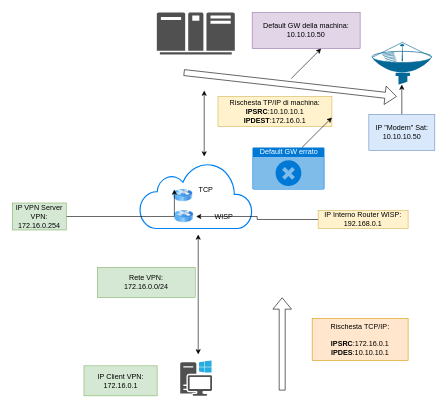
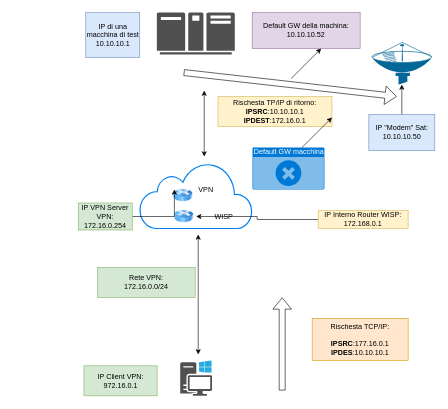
- <mxCell id="11" value="&lt;div&gt;Default GW della machina:&lt;/div&gt;&lt;div&gt;10.10.10.50&lt;/div&gt;" style="text;html=1;strokeColor=#9673a6;fillColor=#e1d5e7;align=center;verticalAlign=middle;whiteSpace=wrap;rounded=0;" vertex="1" parent="1"><mxGeometry x="420" y="20" width="180" height="60" as="geometry" /></mxCell>
+ <mxCell id="11" value="&lt;div&gt;Default GW della machina:&lt;/div&gt;&lt;div&gt;10.10.10.52&lt;/div&gt;" style="text;html=1;strokeColor=#9673a6;fillColor=#e1d5e7;align=center;verticalAlign=middle;whiteSpace=wrap;rounded=0;" vertex="1" parent="1"><mxGeometry x="420" y="20" width="180" height="60" as="geometry" /></mxCell>
+ <mxCell id="8" value="IP di una macchina di test&lt;br&gt;&lt;div&gt;10.10.10.1&lt;/div&gt;" style="text;html=1;strokeColor=#6c8ebf;fillColor=#dae8fc;align=center;verticalAlign=middle;whiteSpace=wrap;rounded=0;" vertex="1" parent="1"><mxGeometry x="142.5" y="20" width="90" height="75" as="geometry" /></mxCell>
- <mxCell id="25" value="&lt;div&gt;Rischesta TP/IP di machina:&lt;/div&gt;&lt;div&gt;&lt;b&gt;IPSRC&lt;/b&gt;:10.10.10.1&lt;/div&gt;&lt;div&gt;&lt;b&gt;IPDEST&lt;/b&gt;:172.16.0.1&lt;br&gt;&lt;/div&gt;" style="text;html=1;strokeColor=#d6b656;fillColor=#fff2cc;align=center;verticalAlign=middle;whiteSpace=wrap;rounded=0;" vertex="1" parent="1"><mxGeometry x="363" y="160" width="190" height="50" as="geometry" /></mxCell>
+ <mxCell id="25" value="&lt;div&gt;Rischesta TP/IP di ritorno:&lt;/div&gt;&lt;div&gt;&lt;b&gt;IPSRC&lt;/b&gt;:10.10.10.1&lt;/div&gt;&lt;div&gt;&lt;b&gt;IPDEST&lt;/b&gt;:172.16.0.1&lt;br&gt;&lt;/div&gt;" style="text;html=1;strokeColor=#d6b656;fillColor=#fff2cc;align=center;verticalAlign=middle;whiteSpace=wrap;rounded=0;" vertex="1" parent="1"><mxGeometry x="363" y="160" width="190" height="50" as="geometry" /></mxCell>
- <mxCell id="27" value="Default GW errato" style="html=1;strokeColor=none;fillColor=#0079D6;labelPosition=center;verticalLabelPosition=middle;verticalAlign=top;align=center;fontSize=12;outlineConnect=0;spacingTop=-6;fontColor=#FFFFFF;shape=mxgraph.sitemap.error;" vertex="1" parent="1"><mxGeometry x="420.5" y="245" width="120" height="70" as="geometry" /></mxCell>
+ <mxCell id="27" value="Default GW macchina" style="html=1;strokeColor=none;fillColor=#0079D6;labelPosition=center;verticalLabelPosition=middle;verticalAlign=top;align=center;fontSize=12;outlineConnect=0;spacingTop=-6;fontColor=#FFFFFF;shape=mxgraph.sitemap.error;" vertex="1" parent="1"><mxGeometry x="420.5" y="245" width="120" height="70" as="geometry" /></mxCell>
- <mxCell id="5" value="TCP" style="text;html=1;strokeColor=none;fillColor=none;align=center;verticalAlign=middle;whiteSpace=wrap;rounded=0;" vertex="1" parent="1"><mxGeometry x="323" y="305" width="40" height="20" as="geometry" /></mxCell>
+ <mxCell id="5" value="VPN" style="text;html=1;strokeColor=none;fillColor=none;align=center;verticalAlign=middle;whiteSpace=wrap;rounded=0;" vertex="1" parent="1"><mxGeometry x="323" y="305" width="40" height="20" as="geometry" /></mxCell>
- <mxCell id="19" value="&lt;div&gt;IP VPN Server VPN:&lt;/div&gt;&lt;div&gt;172.16.0.254&lt;br&gt;&lt;/div&gt;" style="text;html=1;strokeColor=#82b366;fillColor=#d5e8d4;align=center;verticalAlign=middle;whiteSpace=wrap;rounded=0;" vertex="1" parent="1"><mxGeometry x="20" y="337.5" width="90" height="45" as="geometry" /></mxCell>
+ <mxCell id="19" value="&lt;div&gt;IP VPN Server VPN:&lt;/div&gt;&lt;div&gt;172.16.0.254&lt;br&gt;&lt;/div&gt;" style="text;html=1;strokeColor=#82b366;fillColor=#d5e8d4;align=center;verticalAlign=middle;whiteSpace=wrap;rounded=0;" vertex="1" parent="1"><mxGeometry x="130" y="337.5" width="90" height="45" as="geometry" /></mxCell>
- <mxCell id="21" value="&lt;div&gt;IP Interno Router WISP:&lt;/div&gt;&lt;div&gt;192.168.0.1&lt;br&gt;&lt;/div&gt;" style="text;html=1;strokeColor=#d6b656;fillColor=#fff2cc;align=center;verticalAlign=middle;whiteSpace=wrap;rounded=0;" vertex="1" parent="1"><mxGeometry x="530" y="350" width="150" height="30" as="geometry" /></mxCell>
+ <mxCell id="21" value="&lt;div&gt;IP Interno Router WISP:&lt;/div&gt;&lt;div&gt;172.168.0.1&lt;br&gt;&lt;/div&gt;" style="text;html=1;strokeColor=#d6b656;fillColor=#fff2cc;align=center;verticalAlign=middle;whiteSpace=wrap;rounded=0;" vertex="1" parent="1"><mxGeometry x="530" y="350" width="150" height="30" as="geometry" /></mxCell>
- <mxCell id="23" value="&lt;div&gt;Rischesta TCP/IP:&lt;/div&gt;&lt;div&gt;&lt;br&gt;&lt;/div&gt;&lt;div&gt;&lt;b&gt;IPSRC&lt;/b&gt;:172.16.0.1&lt;/div&gt;&lt;div&gt;&lt;b&gt;IPDES&lt;/b&gt;:10.10.10.1&lt;br&gt;&lt;/div&gt;" style="text;html=1;strokeColor=#d79b00;fillColor=#ffe6cc;align=center;verticalAlign=middle;whiteSpace=wrap;rounded=0;" vertex="1" parent="1"><mxGeometry x="520" y="530" width="160" height="70" as="geometry" /></mxCell>
+ <mxCell id="23" value="&lt;div&gt;Rischesta TCP/IP:&lt;/div&gt;&lt;div&gt;&lt;br&gt;&lt;/div&gt;&lt;div&gt;&lt;b&gt;IPSRC&lt;/b&gt;:177.16.0.1&lt;/div&gt;&lt;div&gt;&lt;b&gt;IPDES&lt;/b&gt;:10.10.10.1&lt;br&gt;&lt;/div&gt;" style="text;html=1;strokeColor=#d79b00;fillColor=#ffe6cc;align=center;verticalAlign=middle;whiteSpace=wrap;rounded=0;" vertex="1" parent="1"><mxGeometry x="520" y="530" width="160" height="70" as="geometry" /></mxCell>
- <mxCell id="9" value="IP Client VPN: 172.16.0.1" style="text;html=1;strokeColor=#82b366;fillColor=#d5e8d4;align=center;verticalAlign=middle;whiteSpace=wrap;rounded=0;" vertex="1" parent="1"><mxGeometry x="139.5" y="609" width="122" height="50" as="geometry" /></mxCell>
+ <mxCell id="9" value="IP Client VPN: 972.16.0.1" style="text;html=1;strokeColor=#82b366;fillColor=#d5e8d4;align=center;verticalAlign=middle;whiteSpace=wrap;rounded=0;" vertex="1" parent="1"><mxGeometry x="139.5" y="609" width="122" height="50" as="geometry" /></mxCell>
